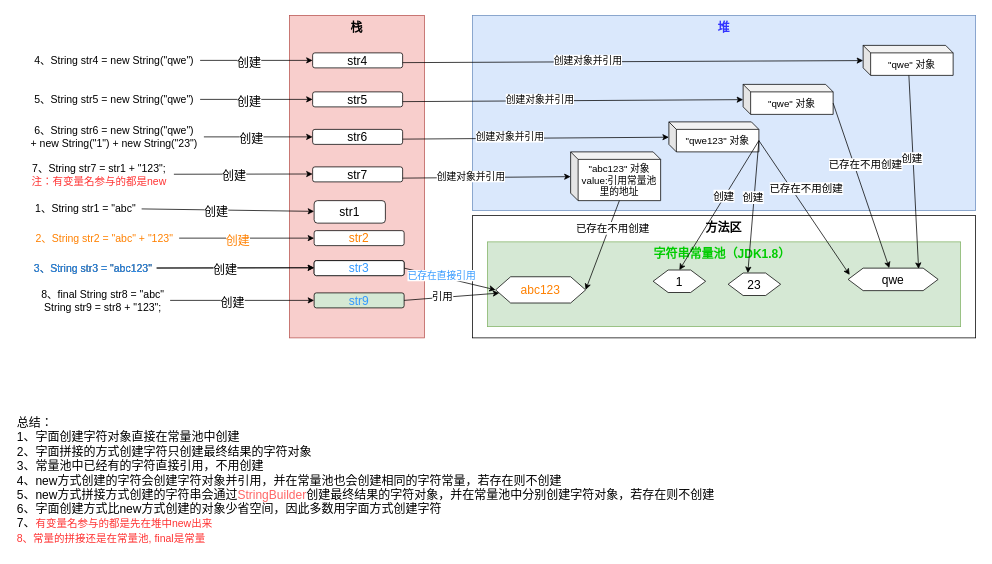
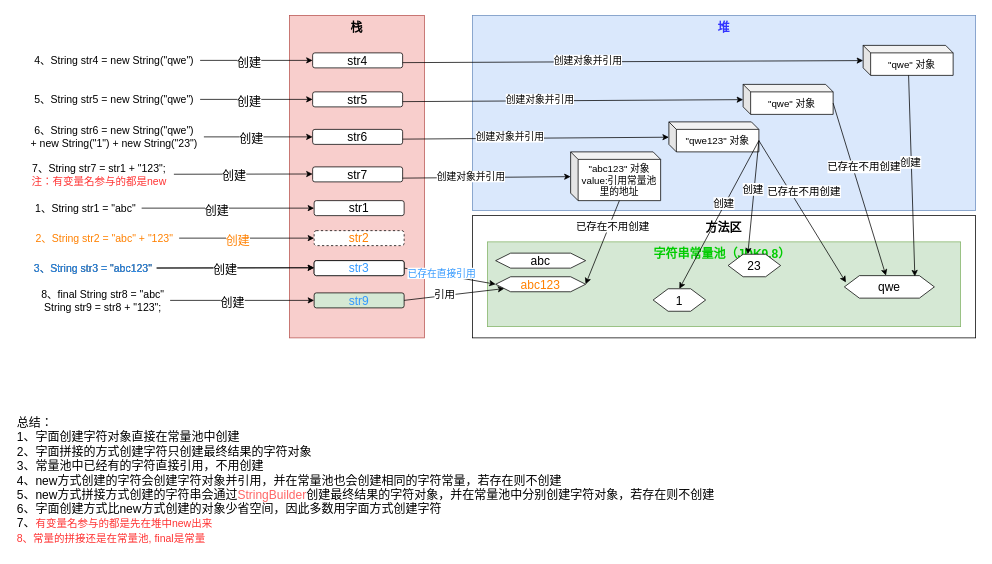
- <mxCell id="9" value="str1" style="rounded=1;whiteSpace=wrap;html=1;fontSize=16;align=center;" parent="1" vertex="1"><mxGeometry x="418" y="267" width="95" height="30" as="geometry" /></mxCell>
+ <mxCell id="9" value="str1" style="rounded=1;whiteSpace=wrap;html=1;fontSize=16;align=center;" parent="1" vertex="1"><mxGeometry x="418" y="267" width="120" height="20" as="geometry" /></mxCell>
- <mxCell id="11" value="str2" style="rounded=1;whiteSpace=wrap;html=1;fontSize=16;align=center;fontColor=#FF8000;" parent="1" vertex="1"><mxGeometry x="418" y="307" width="120" height="20" as="geometry" /></mxCell>
+ <mxCell id="11" value="str2" style="rounded=1;whiteSpace=wrap;html=1;fontSize=16;align=center;fontColor=#FF8000;dashed=1;" parent="1" vertex="1"><mxGeometry x="418" y="307" width="120" height="20" as="geometry" /></mxCell>
- <mxCell id="6" value="&lt;font color=&quot;#00cc00&quot;&gt;字符串常量池（JDK1.8）&amp;nbsp;&lt;/font&gt;" style="rounded=0;whiteSpace=wrap;html=1;align=center;verticalAlign=top;fontSize=16;fontStyle=1;fillColor=#d5e8d4;strokeColor=#82b366;" parent="1" vertex="1"><mxGeometry x="649" y="322" width="631" height="113" as="geometry" /></mxCell>
+ <mxCell id="6" value="&lt;font color=&quot;#00cc00&quot;&gt;字符串常量池（JDK9.8）&amp;nbsp;&lt;/font&gt;" style="rounded=0;whiteSpace=wrap;html=1;align=center;verticalAlign=top;fontSize=16;fontStyle=1;fillColor=#d5e8d4;strokeColor=#82b366;" parent="1" vertex="1"><mxGeometry x="649" y="322" width="631" height="113" as="geometry" /></mxCell>
+ <mxCell id="12" value="abc" style="shape=hexagon;perimeter=hexagonPerimeter2;whiteSpace=wrap;html=1;fixedSize=1;fontSize=16;fontColor=#000000;align=center;" parent="1" vertex="1"><mxGeometry x="660" y="337" width="120" height="20" as="geometry" /></mxCell>
- <mxCell id="18" value="qwe" style="shape=hexagon;perimeter=hexagonPerimeter2;whiteSpace=wrap;html=1;fixedSize=1;fontSize=16;fontColor=#000000;align=center;" parent="1" vertex="1"><mxGeometry x="1130" y="357" width="120" height="30" as="geometry" /></mxCell>
+ <mxCell id="18" value="qwe" style="shape=hexagon;perimeter=hexagonPerimeter2;whiteSpace=wrap;html=1;fixedSize=1;fontSize=16;fontColor=#000000;align=center;" parent="1" vertex="1"><mxGeometry x="1125" y="367" width="120" height="30" as="geometry" /></mxCell>
- <mxCell id="48" value="1" style="shape=hexagon;perimeter=hexagonPerimeter2;whiteSpace=wrap;html=1;fixedSize=1;fontSize=16;fontColor=#000000;align=center;" parent="1" vertex="1"><mxGeometry x="870" y="359.5" width="70" height="30" as="geometry" /></mxCell>
+ <mxCell id="48" value="1" style="shape=hexagon;perimeter=hexagonPerimeter2;whiteSpace=wrap;html=1;fixedSize=1;fontSize=16;fontColor=#000000;align=center;" parent="1" vertex="1"><mxGeometry x="870" y="384.5" width="70" height="30" as="geometry" /></mxCell>
- <mxCell id="49" value="23" style="shape=hexagon;perimeter=hexagonPerimeter2;whiteSpace=wrap;html=1;fixedSize=1;fontSize=16;fontColor=#000000;align=center;" parent="1" vertex="1"><mxGeometry x="970" y="363.5" width="70" height="30" as="geometry" /></mxCell>
+ <mxCell id="49" value="23" style="shape=hexagon;perimeter=hexagonPerimeter2;whiteSpace=wrap;html=1;fixedSize=1;fontSize=16;fontColor=#000000;align=center;" parent="1" vertex="1"><mxGeometry x="970" y="338.5" width="70" height="30" as="geometry" /></mxCell>
- <mxCell id="13" value="abc123" style="shape=hexagon;perimeter=hexagonPerimeter2;whiteSpace=wrap;html=1;fixedSize=1;fontSize=16;align=center;fontColor=#FF8000;" parent="1" vertex="1"><mxGeometry x="660" y="368.5" width="120" height="35" as="geometry" /></mxCell>
+ <mxCell id="13" value="abc123" style="shape=hexagon;perimeter=hexagonPerimeter2;whiteSpace=wrap;html=1;fixedSize=1;fontSize=16;align=center;fontColor=#FF8000;" parent="1" vertex="1"><mxGeometry x="660" y="368.5" width="120" height="20" as="geometry" /></mxCell>
